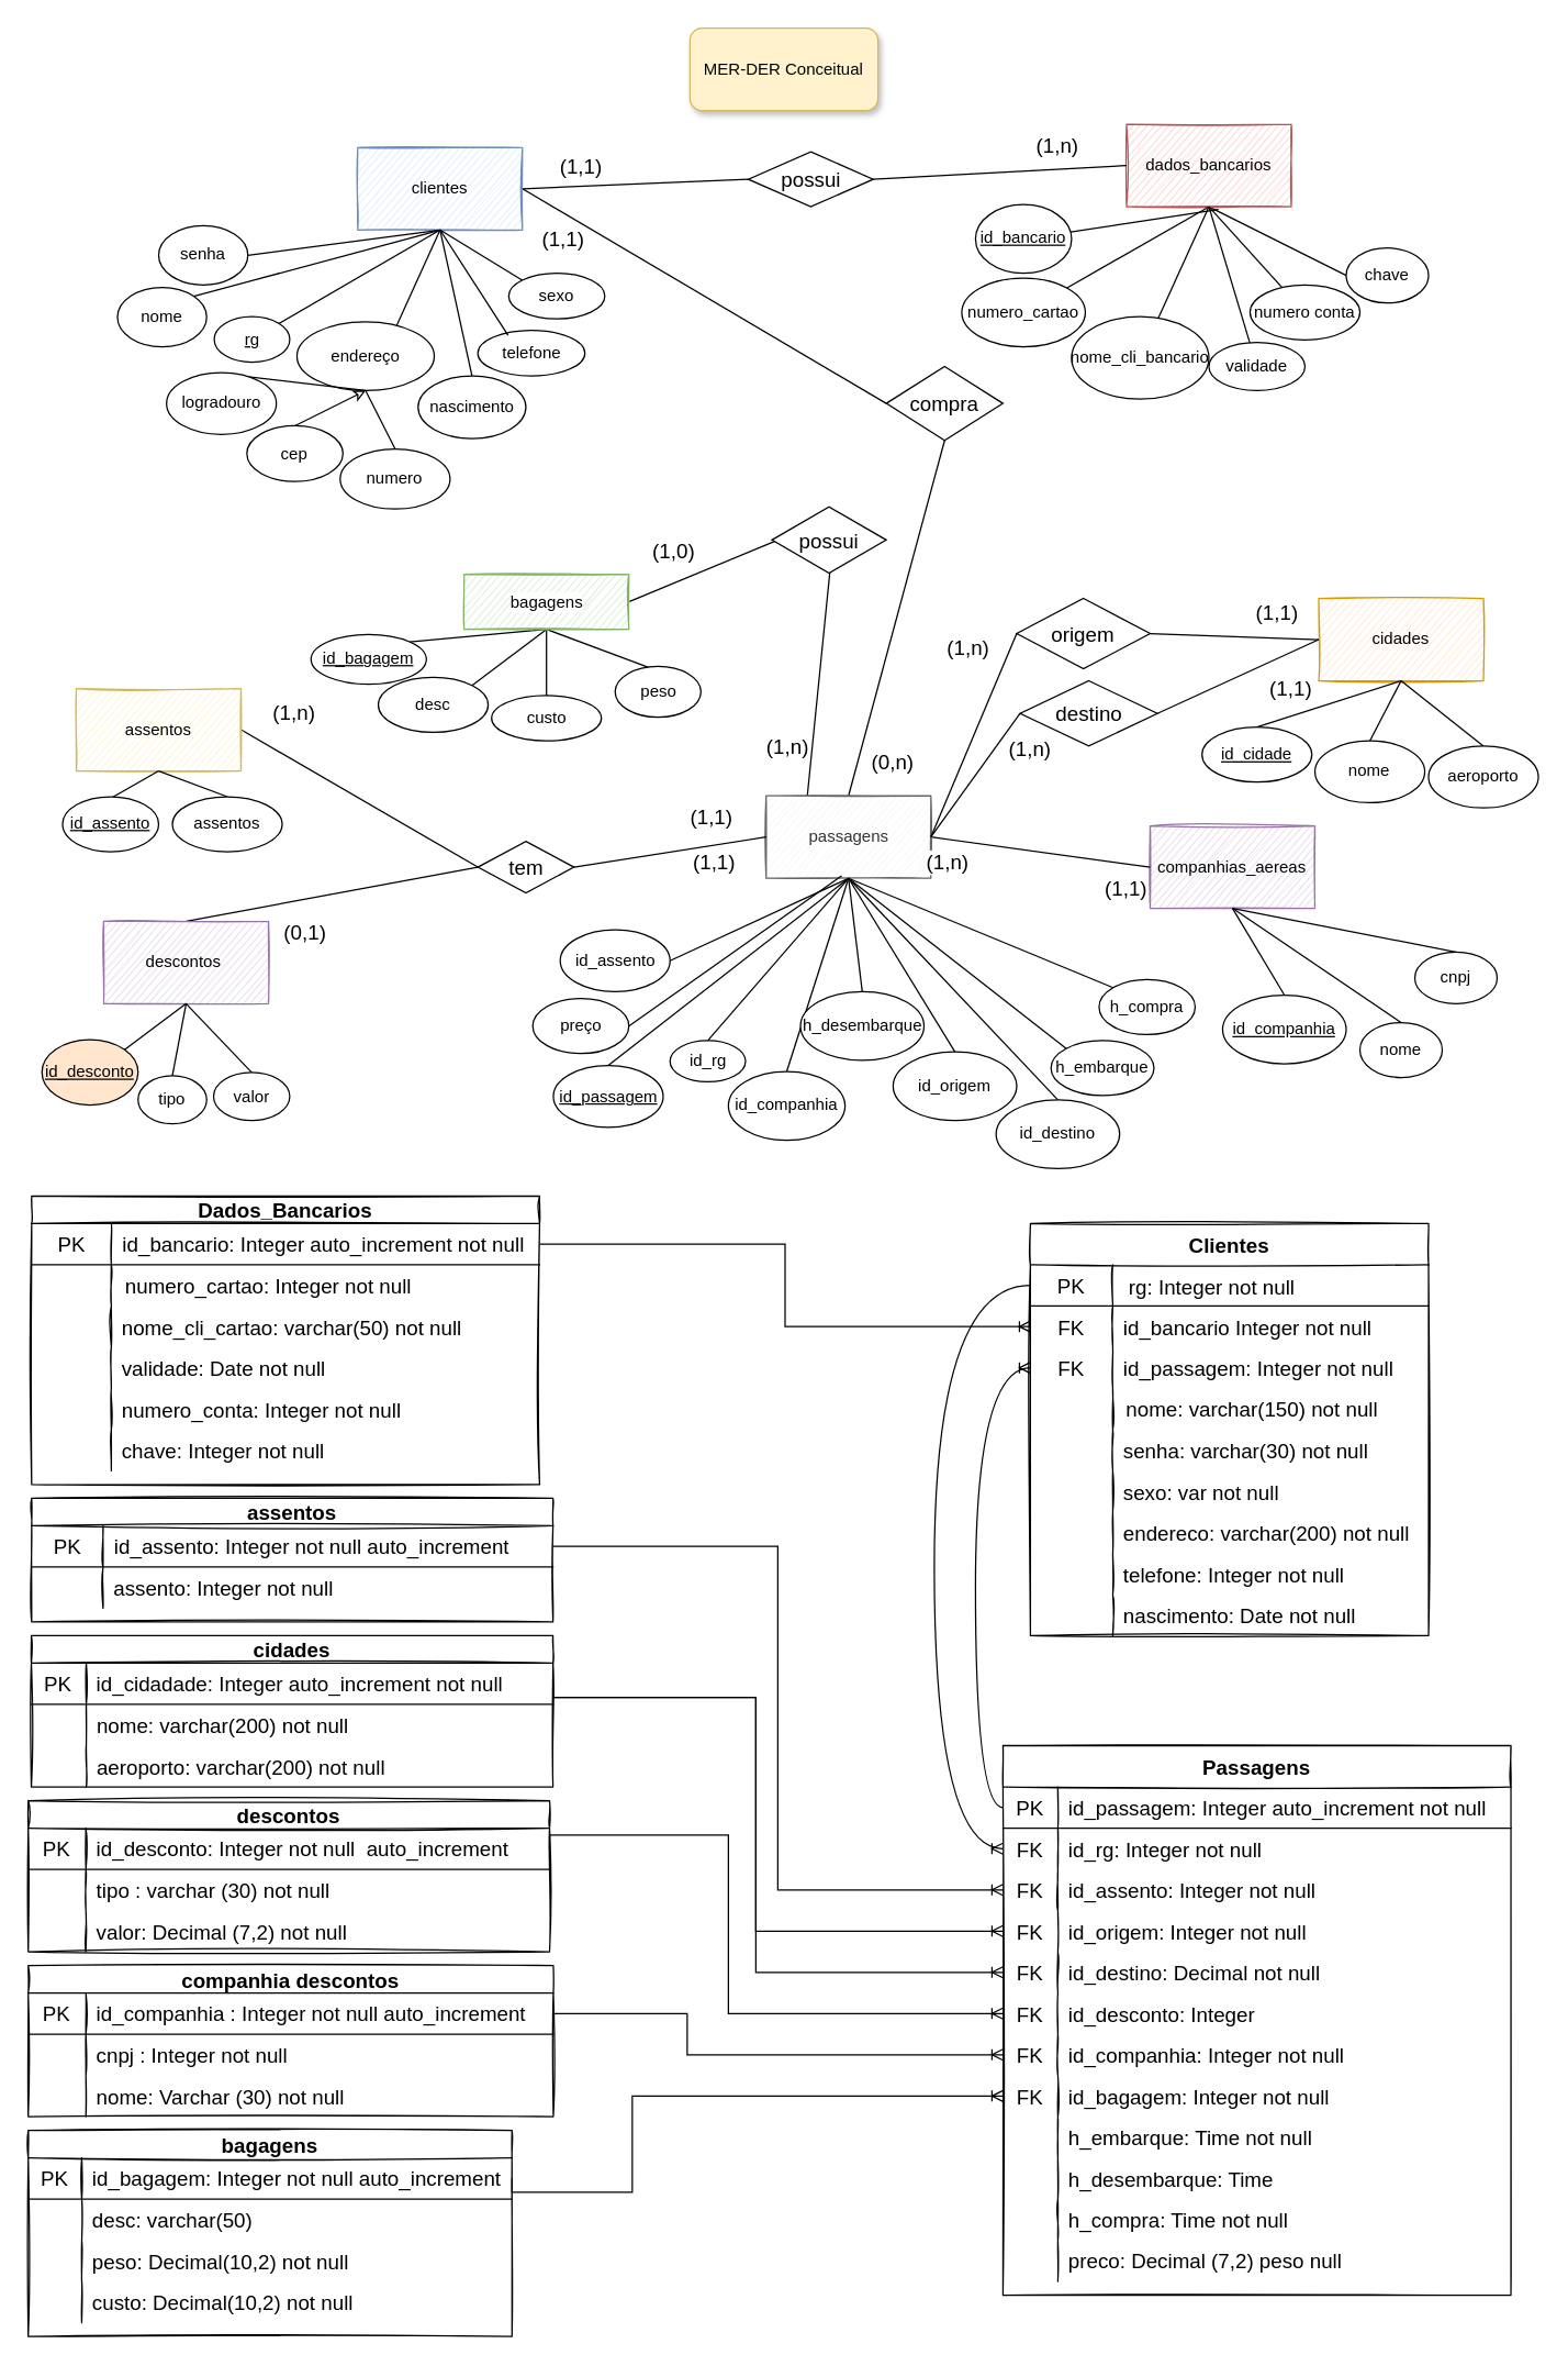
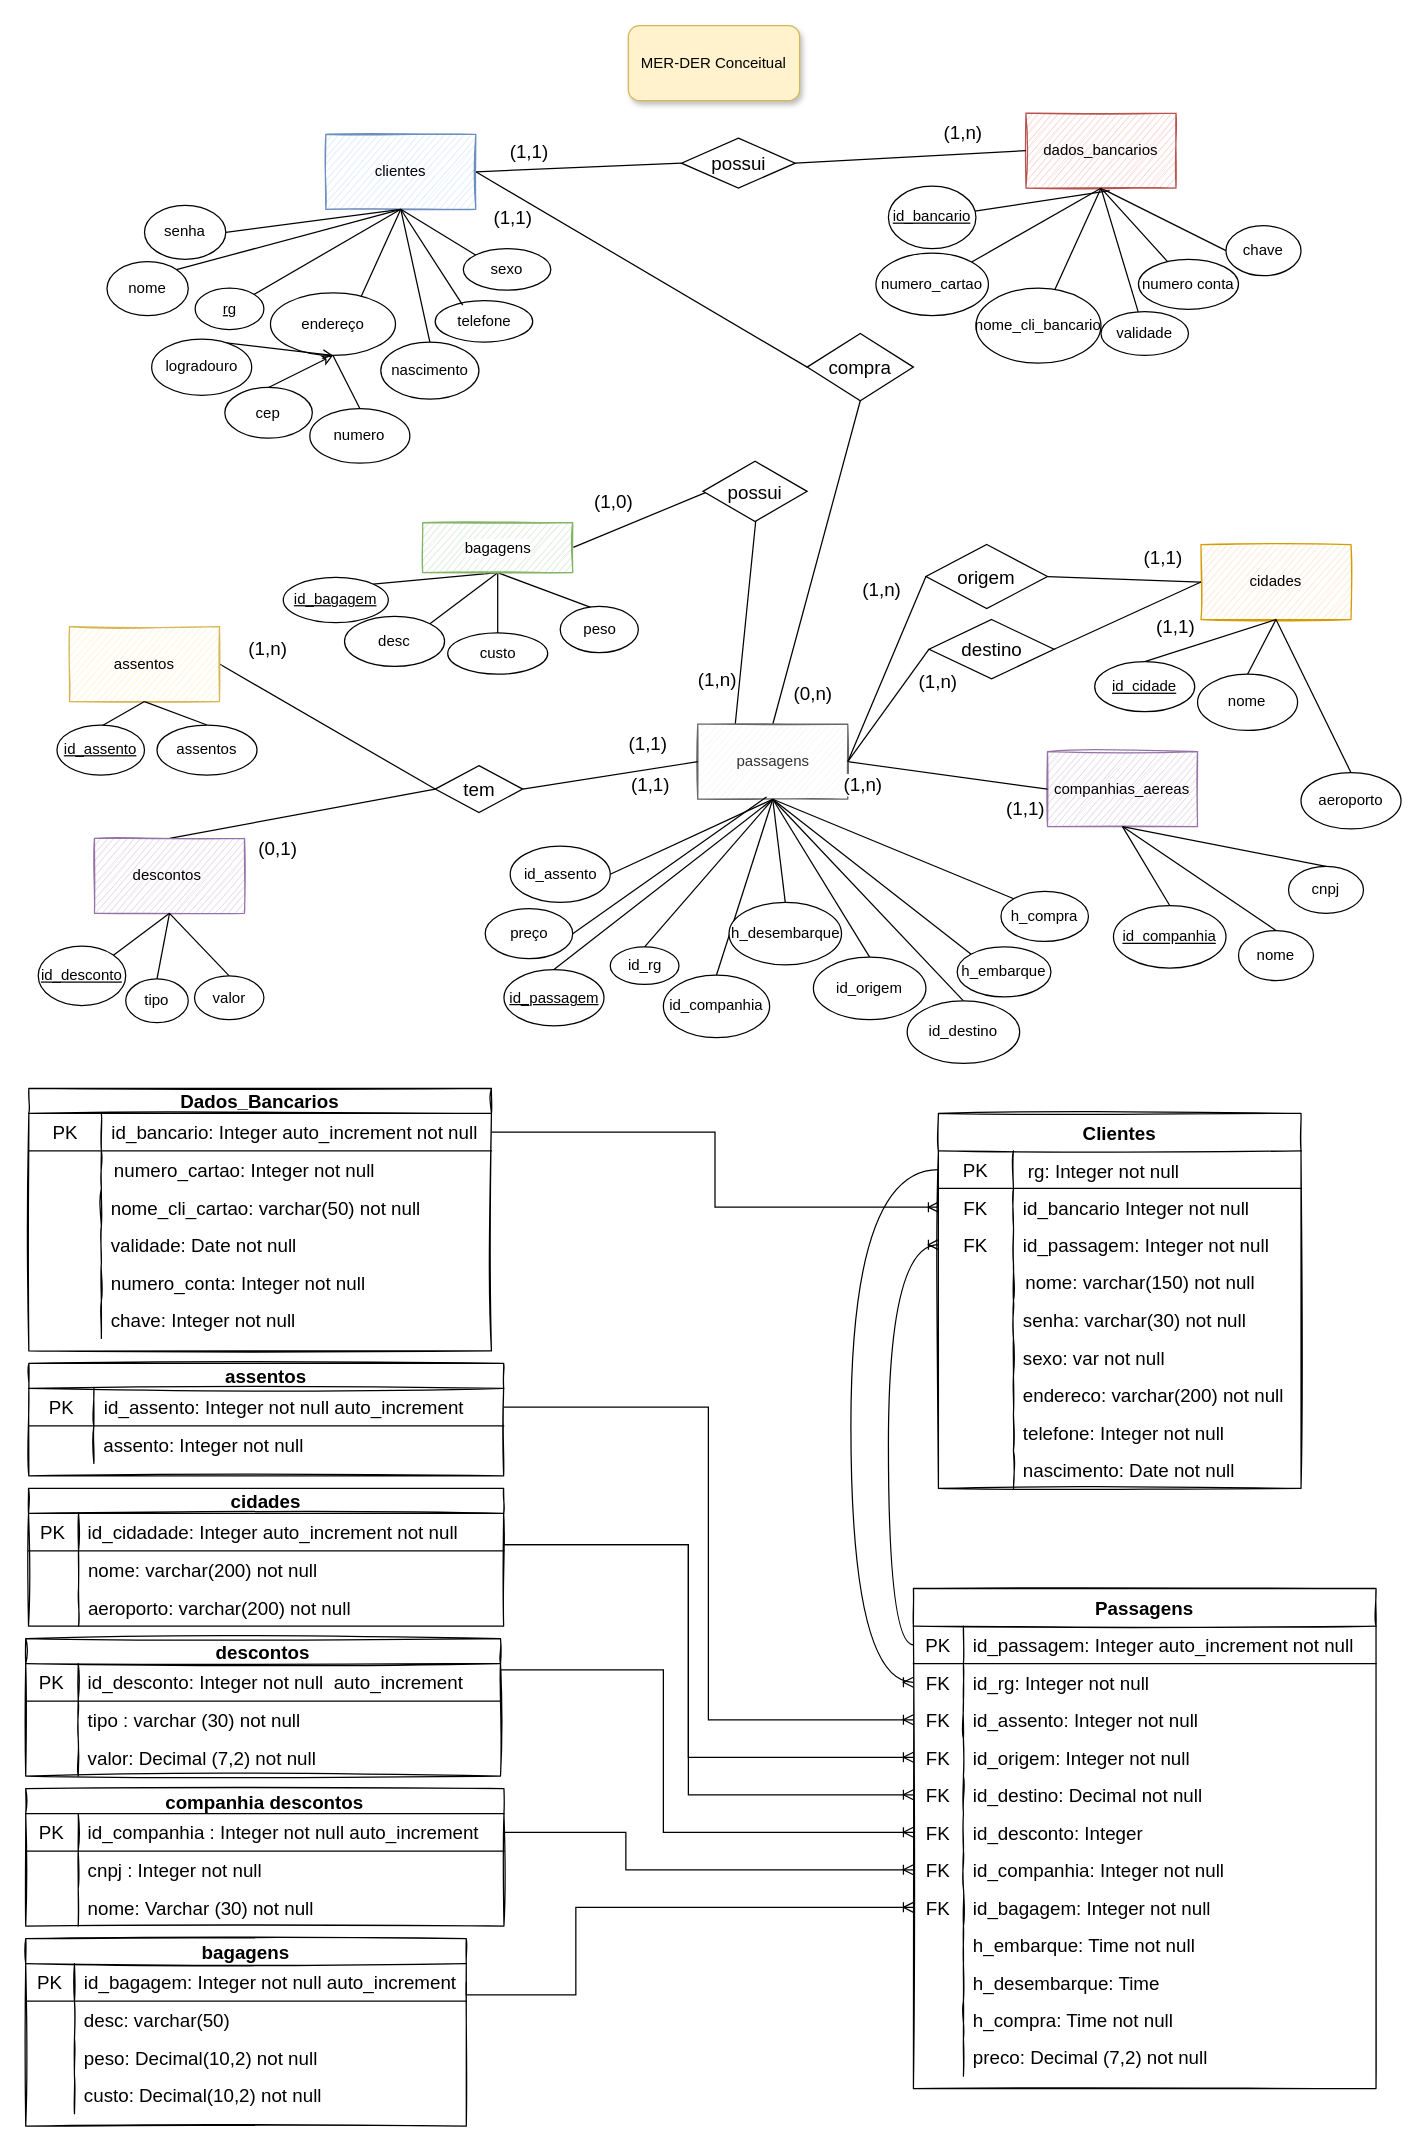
- <mxCell id="67" style="edgeStyle=none;rounded=0;orthogonalLoop=1;jettySize=auto;html=1;exitX=0.725;exitY=0.066;exitDx=0;exitDy=0;entryX=0.5;entryY=1;entryDx=0;entryDy=0;startArrow=none;startFill=0;endArrow=none;endFill=0;exitPerimeter=0;" parent="1" source="68" target="8" edge="1"><mxGeometry relative="1" as="geometry"><mxPoint x="165.75" y="291.89" as="sourcePoint" /></mxGeometry></mxCell>
+ <mxCell id="67" style="edgeStyle=none;rounded=0;orthogonalLoop=1;jettySize=auto;html=1;exitX=0.725;exitY=0.066;exitDx=0;exitDy=0;entryX=0.5;entryY=1;entryDx=0;entryDy=0;startArrow=none;startFill=0;endArrow=open;endFill=0;exitPerimeter=0;" parent="1" source="68" target="8" edge="1"><mxGeometry relative="1" as="geometry"><mxPoint x="165.75" y="291.89" as="sourcePoint" /></mxGeometry></mxCell>
- <mxCell id="271" value="aeroporto" style="ellipse;whiteSpace=wrap;html=1;" parent="1" vertex="1"><mxGeometry x="1040" y="542.5" width="80" height="45" as="geometry" /></mxCell>
+ <mxCell id="271" value="aeroporto" style="ellipse;whiteSpace=wrap;html=1;" parent="1" vertex="1"><mxGeometry x="1040" y="617.5" width="80" height="45" as="geometry" /></mxCell>
- <mxCell id="31" value="id_desconto" style="ellipse;whiteSpace=wrap;html=1;fontStyle=4;fillColor=#ffe6cc;" parent="1" vertex="1"><mxGeometry x="30" y="756.25" width="70" height="47.5" as="geometry" /></mxCell>
+ <mxCell id="31" value="id_desconto" style="ellipse;whiteSpace=wrap;html=1;fontStyle=4" parent="1" vertex="1"><mxGeometry x="30" y="756.25" width="70" height="47.5" as="geometry" /></mxCell>
- <mxCell id="193" value="&lt;span style=&quot;font-size: 15px&quot;&gt;preco: Decimal (7,2) peso null&lt;/span&gt;" style="shape=partialRectangle;html=1;whiteSpace=wrap;connectable=0;fillColor=none;top=0;left=0;bottom=0;right=0;align=left;spacingLeft=6;overflow=hidden;pointerEvents=1;" parent="191" vertex="1"><mxGeometry x="40" width="330" height="30" as="geometry"><mxRectangle width="330" height="30" as="alternateBounds" /></mxGeometry></mxCell>
+ <mxCell id="193" value="&lt;span style=&quot;font-size: 15px&quot;&gt;preco: Decimal (7,2) not null&lt;/span&gt;" style="shape=partialRectangle;html=1;whiteSpace=wrap;connectable=0;fillColor=none;top=0;left=0;bottom=0;right=0;align=left;spacingLeft=6;overflow=hidden;pointerEvents=1;" parent="191" vertex="1"><mxGeometry x="40" width="330" height="30" as="geometry"><mxRectangle width="330" height="30" as="alternateBounds" /></mxGeometry></mxCell>
